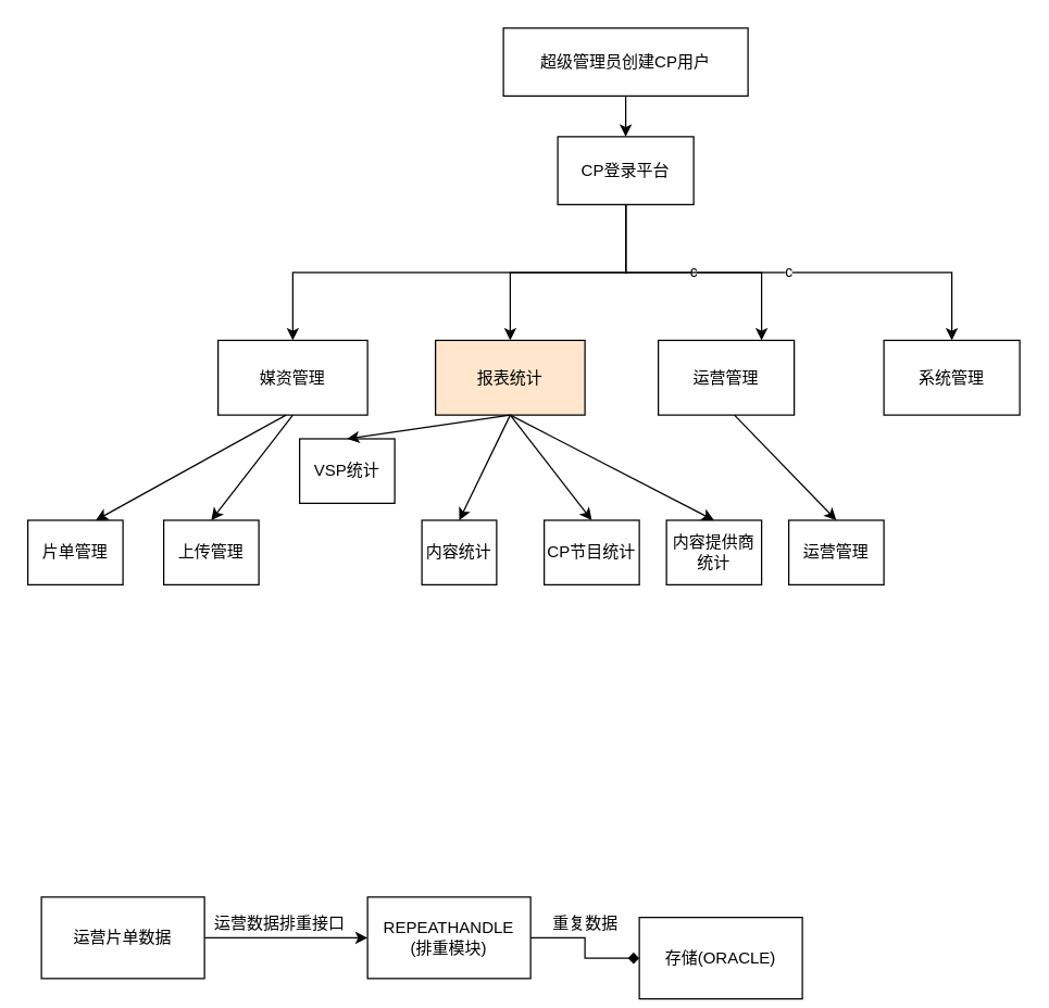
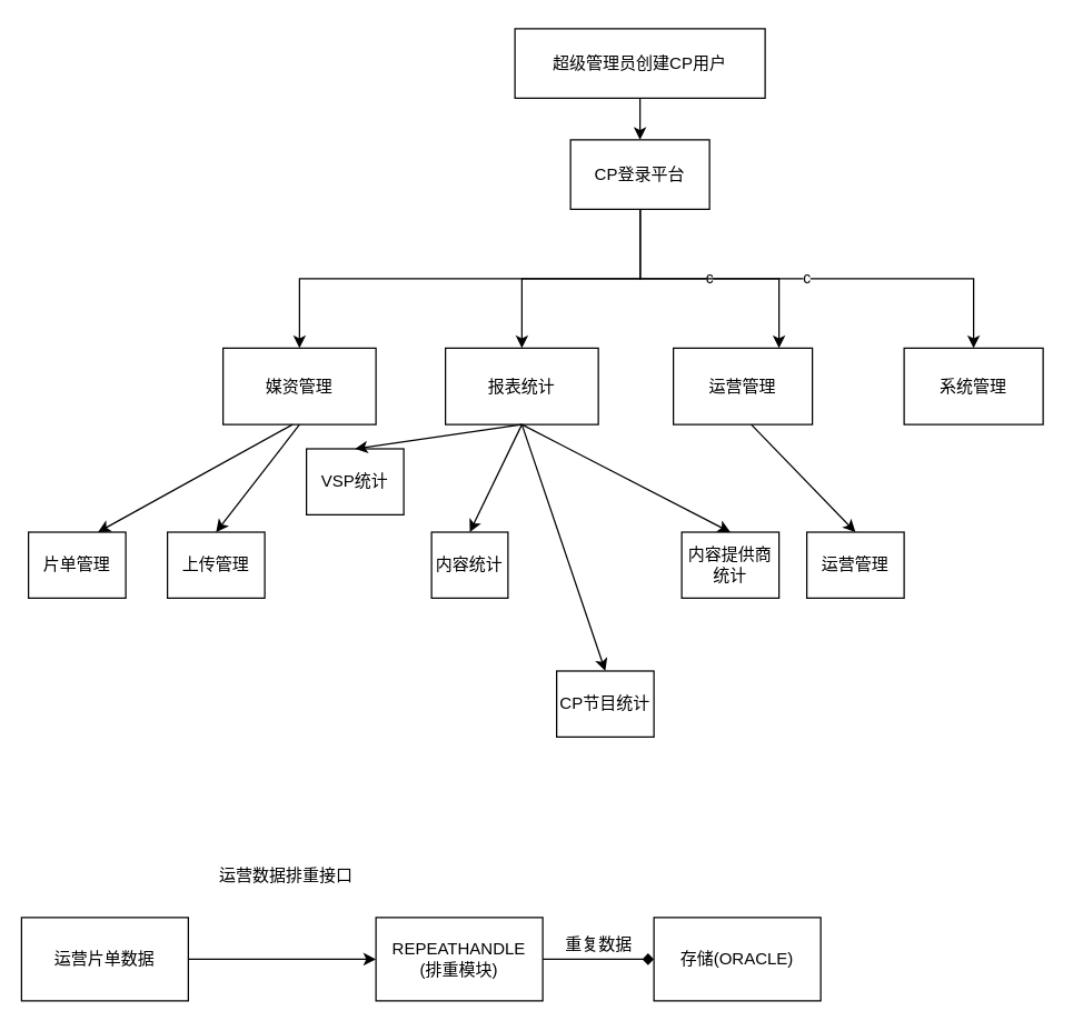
- <mxCell id="8" value="报表统计" style="whiteSpace=wrap;html=1;rounded=0;fillColor=#ffe6cc;" vertex="1" parent="1"><mxGeometry x="320" y="250" width="110" height="55" as="geometry" /></mxCell>
+ <mxCell id="8" value="报表统计" style="whiteSpace=wrap;html=1;rounded=0;" vertex="1" parent="1"><mxGeometry x="320" y="250" width="110" height="55" as="geometry" /></mxCell>
- <mxCell id="20" value="CP节目统计" style="whiteSpace=wrap;html=1;rounded=0;" vertex="1" parent="1"><mxGeometry y="382.5" width="70" height="47.5" as="geometry" x="400" /></mxCell>
+ <mxCell id="20" value="CP节目统计" style="whiteSpace=wrap;html=1;rounded=0;" vertex="1" parent="1"><mxGeometry x="400" y="482.5" width="70" height="47.5" as="geometry" /></mxCell>
- <mxCell id="31" value="运营数据排重接口" style="text;html=1;align=center;verticalAlign=middle;resizable=0;points=[];autosize=1;" vertex="1" parent="1"><mxGeometry x="150" y="670" width="110" height="20" as="geometry" /></mxCell>
+ <mxCell id="31" value="运营数据排重接口" style="text;html=1;align=center;verticalAlign=middle;resizable=0;points=[];autosize=1;" vertex="1" parent="1"><mxGeometry x="150" y="620" width="110" height="20" as="geometry" /></mxCell>
- <mxCell id="28" value="运营片单数据" style="rounded=0;whiteSpace=wrap;html=1;" vertex="1" parent="1"><mxGeometry x="30" y="660" width="120" height="60" as="geometry" /></mxCell>
+ <mxCell id="28" value="运营片单数据" style="rounded=0;whiteSpace=wrap;html=1;" vertex="1" parent="1"><mxGeometry x="15" y="660" width="120" height="60" as="geometry" /></mxCell>
- <mxCell id="32" value="存储(ORACLE)" style="whiteSpace=wrap;html=1;rounded=0;" vertex="1" parent="1"><mxGeometry x="470" y="675" width="120" height="60" as="geometry" /></mxCell>
+ <mxCell id="32" value="存储(ORACLE)" style="whiteSpace=wrap;html=1;rounded=0;" vertex="1" parent="1"><mxGeometry x="470" y="660" width="120" height="60" as="geometry" /></mxCell>
